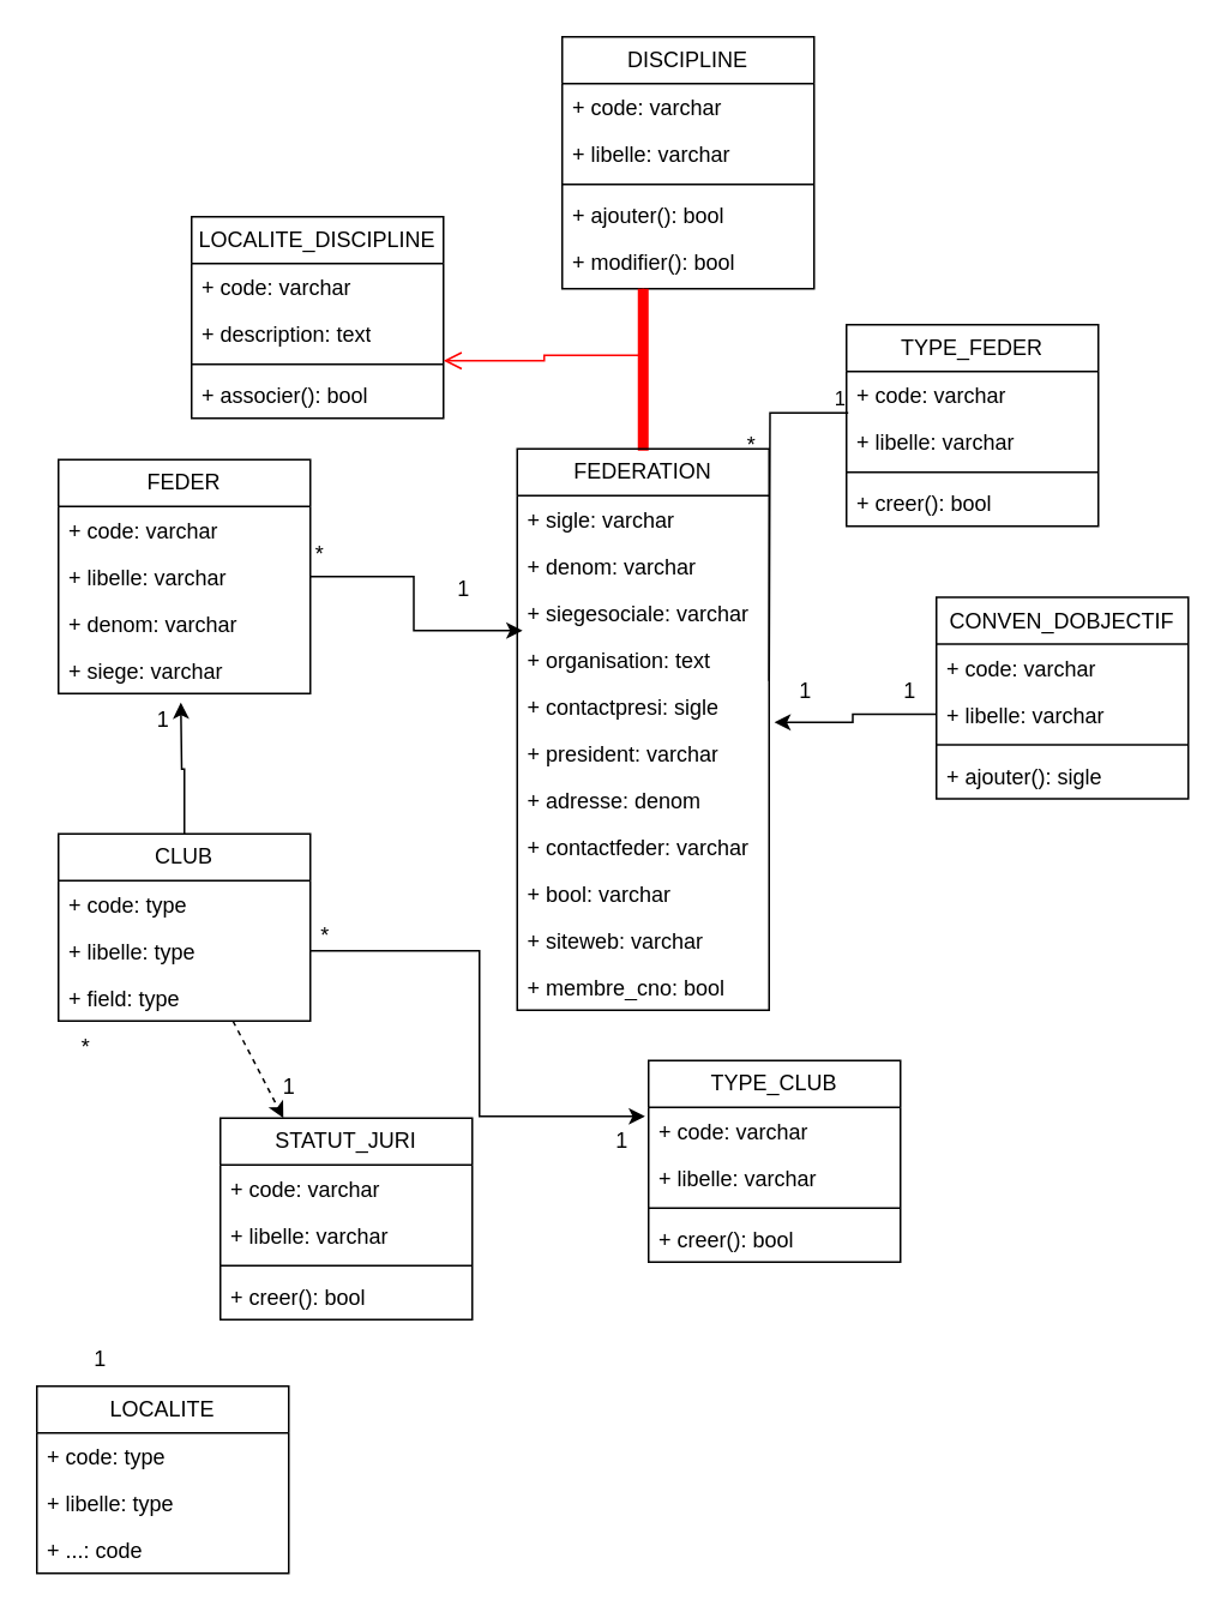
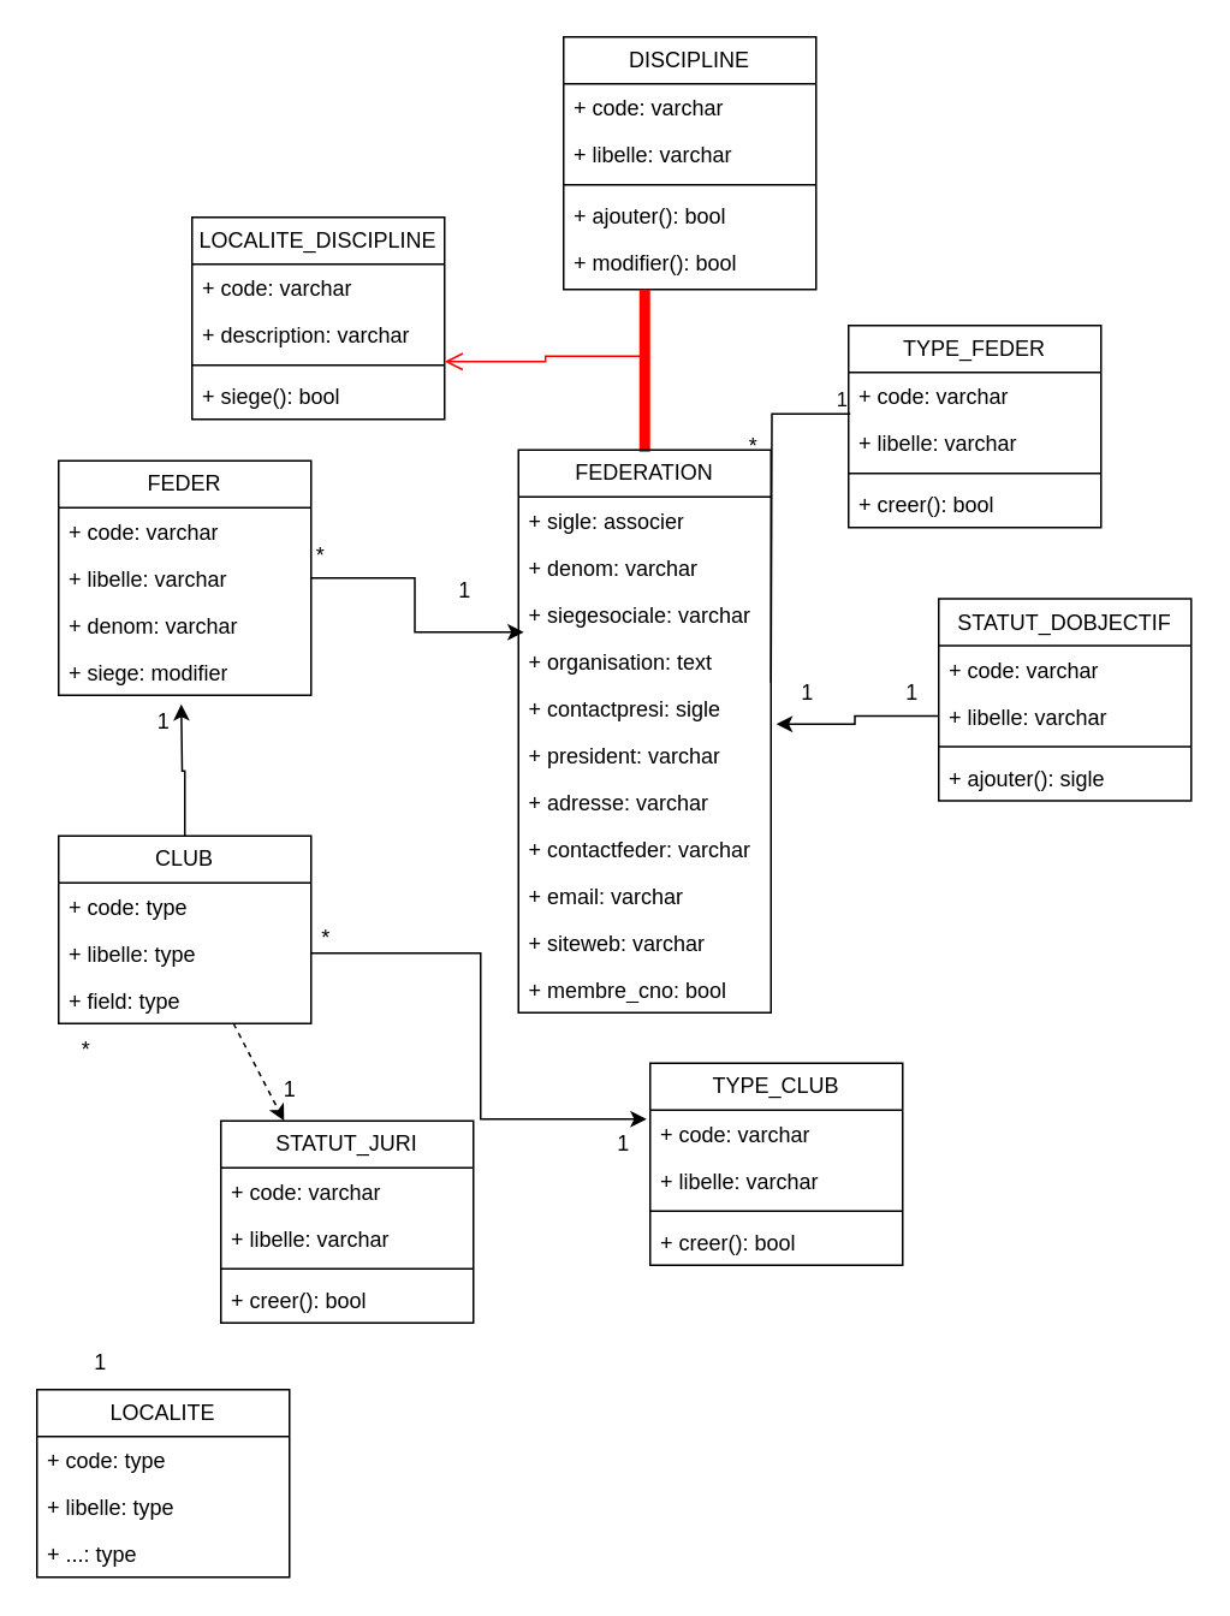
- <mxCell id="23" value="+ description: text" style="text;strokeColor=none;fillColor=none;align=left;verticalAlign=top;spacingLeft=4;spacingRight=4;overflow=hidden;rotatable=0;points=[[0,0.5],[1,0.5]];portConstraint=eastwest;whiteSpace=wrap;html=1;" vertex="1" parent="21"><mxGeometry y="52" width="140" height="26" as="geometry" /></mxCell>
+ <mxCell id="23" value="+ description: varchar" style="text;strokeColor=none;fillColor=none;align=left;verticalAlign=top;spacingLeft=4;spacingRight=4;overflow=hidden;rotatable=0;points=[[0,0.5],[1,0.5]];portConstraint=eastwest;whiteSpace=wrap;html=1;" vertex="1" parent="21"><mxGeometry y="52" width="140" height="26" as="geometry" /></mxCell>
- <mxCell id="25" value="+ associer(): bool" style="text;strokeColor=none;fillColor=none;align=left;verticalAlign=top;spacingLeft=4;spacingRight=4;overflow=hidden;rotatable=0;points=[[0,0.5],[1,0.5]];portConstraint=eastwest;whiteSpace=wrap;html=1;" vertex="1" parent="21"><mxGeometry y="86" width="140" height="26" as="geometry" /></mxCell>
+ <mxCell id="25" value="+ siege(): bool" style="text;strokeColor=none;fillColor=none;align=left;verticalAlign=top;spacingLeft=4;spacingRight=4;overflow=hidden;rotatable=0;points=[[0,0.5],[1,0.5]];portConstraint=eastwest;whiteSpace=wrap;html=1;" vertex="1" parent="21"><mxGeometry y="86" width="140" height="26" as="geometry" /></mxCell>
- <mxCell id="53" value="+ sigle: varchar" style="text;strokeColor=none;fillColor=none;align=left;verticalAlign=top;spacingLeft=4;spacingRight=4;overflow=hidden;rotatable=0;points=[[0,0.5],[1,0.5]];portConstraint=eastwest;whiteSpace=wrap;html=1;" vertex="1" parent="52"><mxGeometry y="26" width="140" height="26" as="geometry" /></mxCell>
+ <mxCell id="53" value="+ sigle: associer" style="text;strokeColor=none;fillColor=none;align=left;verticalAlign=top;spacingLeft=4;spacingRight=4;overflow=hidden;rotatable=0;points=[[0,0.5],[1,0.5]];portConstraint=eastwest;whiteSpace=wrap;html=1;" vertex="1" parent="52"><mxGeometry y="26" width="140" height="26" as="geometry" /></mxCell>
- <mxCell id="43" value="CONVEN_DOBJECTIF" style="swimlane;fontStyle=0;childLayout=stackLayout;horizontal=1;startSize=26;fillColor=none;horizontalStack=0;resizeParent=1;resizeParentMax=0;resizeLast=0;collapsible=1;marginBottom=0;whiteSpace=wrap;html=1;" vertex="1" parent="42"><mxGeometry x="30" width="140" height="112" as="geometry" /></mxCell>
+ <mxCell id="43" value="STATUT_DOBJECTIF" style="swimlane;fontStyle=0;childLayout=stackLayout;horizontal=1;startSize=26;fillColor=none;horizontalStack=0;resizeParent=1;resizeParentMax=0;resizeLast=0;collapsible=1;marginBottom=0;whiteSpace=wrap;html=1;" vertex="1" parent="42"><mxGeometry x="30" width="140" height="112" as="geometry" /></mxCell>
- <mxCell id="15" value="+ siege: varchar" style="text;strokeColor=none;fillColor=none;align=left;verticalAlign=top;spacingLeft=4;spacingRight=4;overflow=hidden;rotatable=0;points=[[0,0.5],[1,0.5]];portConstraint=eastwest;whiteSpace=wrap;html=1;" vertex="1" parent="11"><mxGeometry y="104" width="140" height="26" as="geometry" /></mxCell>
+ <mxCell id="15" value="+ siege: modifier" style="text;strokeColor=none;fillColor=none;align=left;verticalAlign=top;spacingLeft=4;spacingRight=4;overflow=hidden;rotatable=0;points=[[0,0.5],[1,0.5]];portConstraint=eastwest;whiteSpace=wrap;html=1;" vertex="1" parent="11"><mxGeometry y="104" width="140" height="26" as="geometry" /></mxCell>
- <mxCell id="59" value="+ adresse: denom" style="text;strokeColor=none;fillColor=none;align=left;verticalAlign=top;spacingLeft=4;spacingRight=4;overflow=hidden;rotatable=0;points=[[0,0.5],[1,0.5]];portConstraint=eastwest;whiteSpace=wrap;html=1;" vertex="1" parent="52"><mxGeometry y="182" width="140" height="26" as="geometry" /></mxCell>
+ <mxCell id="59" value="+ adresse: varchar" style="text;strokeColor=none;fillColor=none;align=left;verticalAlign=top;spacingLeft=4;spacingRight=4;overflow=hidden;rotatable=0;points=[[0,0.5],[1,0.5]];portConstraint=eastwest;whiteSpace=wrap;html=1;" vertex="1" parent="52"><mxGeometry y="182" width="140" height="26" as="geometry" /></mxCell>
- <mxCell id="61" value="+ bool: varchar" style="text;strokeColor=none;fillColor=none;align=left;verticalAlign=top;spacingLeft=4;spacingRight=4;overflow=hidden;rotatable=0;points=[[0,0.5],[1,0.5]];portConstraint=eastwest;whiteSpace=wrap;html=1;" vertex="1" parent="52"><mxGeometry y="234" width="140" height="26" as="geometry" /></mxCell>
+ <mxCell id="61" value="+ email: varchar" style="text;strokeColor=none;fillColor=none;align=left;verticalAlign=top;spacingLeft=4;spacingRight=4;overflow=hidden;rotatable=0;points=[[0,0.5],[1,0.5]];portConstraint=eastwest;whiteSpace=wrap;html=1;" vertex="1" parent="52"><mxGeometry y="234" width="140" height="26" as="geometry" /></mxCell>
- <mxCell id="78" value="+ ...: code" style="text;strokeColor=none;fillColor=none;align=left;verticalAlign=top;spacingLeft=4;spacingRight=4;overflow=hidden;rotatable=0;points=[[0,0.5],[1,0.5]];portConstraint=eastwest;whiteSpace=wrap;html=1;" vertex="1" parent="75"><mxGeometry y="78" width="140" height="26" as="geometry" /></mxCell>
+ <mxCell id="78" value="+ ...: type" style="text;strokeColor=none;fillColor=none;align=left;verticalAlign=top;spacingLeft=4;spacingRight=4;overflow=hidden;rotatable=0;points=[[0,0.5],[1,0.5]];portConstraint=eastwest;whiteSpace=wrap;html=1;" vertex="1" parent="75"><mxGeometry y="78" width="140" height="26" as="geometry" /></mxCell>
